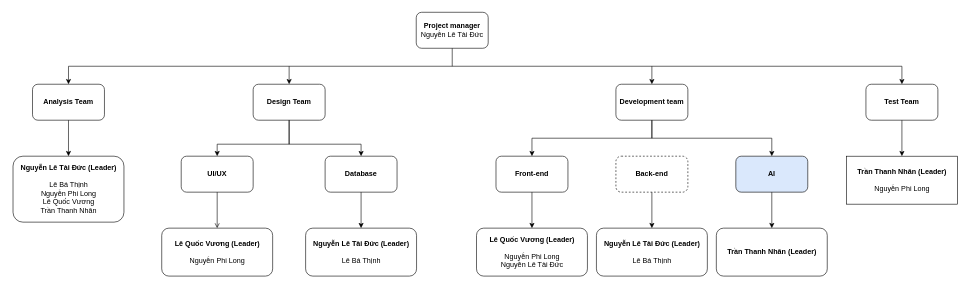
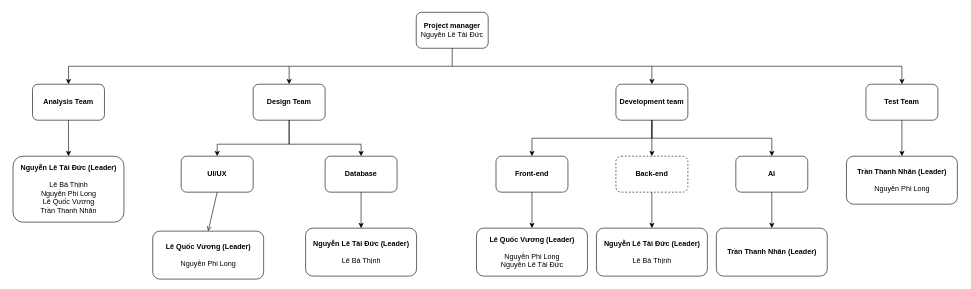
+ <mxCell id="32" value="" style="endArrow=classic;html=1;rounded=0;entryX=0.5;entryY=0;entryDx=0;entryDy=0;exitX=0.5;exitY=1;exitDx=0;exitDy=0;" edge="1" parent="1" source="10" target="12"><mxGeometry width="50" height="50" relative="1" as="geometry"><mxPoint x="1046" y="240" as="sourcePoint" /><mxPoint x="1096" y="190" as="targetPoint" /></mxGeometry></mxCell>
- <mxCell id="13" value="&lt;div&gt;&lt;b&gt;AI&lt;/b&gt;&lt;/div&gt;" style="rounded=1;whiteSpace=wrap;html=1;fillColor=#dae8fc;" vertex="1" parent="1"><mxGeometry x="1226" y="260" width="120" height="60" as="geometry" /></mxCell>
+ <mxCell id="13" value="&lt;div&gt;&lt;b&gt;AI&lt;/b&gt;&lt;/div&gt;" style="rounded=1;whiteSpace=wrap;html=1;" vertex="1" parent="1"><mxGeometry x="1226" y="260" width="120" height="60" as="geometry" /></mxCell>
- <mxCell id="18" value="&lt;div&gt;&lt;b&gt;Trần Thanh Nhân (Leader)&lt;/b&gt;&lt;/div&gt;&lt;div&gt;&lt;b&gt;&lt;br&gt;&lt;/b&gt;&lt;/div&gt;&lt;div&gt;Nguyễn Phi Long&lt;/div&gt;" style="whiteSpace=wrap;html=1;rounded=0;" vertex="1" parent="1"><mxGeometry x="1410.5" y="260" width="185" height="80" as="geometry" /></mxCell>
+ <mxCell id="18" value="&lt;div&gt;&lt;b&gt;Trần Thanh Nhân (Leader)&lt;/b&gt;&lt;/div&gt;&lt;div&gt;&lt;b&gt;&lt;br&gt;&lt;/b&gt;&lt;/div&gt;&lt;div&gt;Nguyễn Phi Long&lt;/div&gt;" style="rounded=1;whiteSpace=wrap;html=1;" vertex="1" parent="1"><mxGeometry x="1410.5" y="260" width="185" height="80" as="geometry" /></mxCell>
- <mxCell id="6" value="&lt;div&gt;&lt;b&gt;Lê Quốc Vương (Leader)&lt;/b&gt;&lt;/div&gt;&lt;div&gt;&lt;br&gt;&lt;/div&gt;&lt;div&gt;Nguyễn Phi Long&lt;/div&gt;" style="rounded=1;whiteSpace=wrap;html=1;" vertex="1" parent="1"><mxGeometry x="268.5" y="380" width="185" height="80" as="geometry" /></mxCell>
+ <mxCell id="6" value="&lt;div&gt;&lt;b&gt;Lê Quốc Vương (Leader)&lt;/b&gt;&lt;/div&gt;&lt;div&gt;&lt;br&gt;&lt;/div&gt;&lt;div&gt;Nguyễn Phi Long&lt;/div&gt;" style="rounded=1;whiteSpace=wrap;html=1;" vertex="1" parent="1"><mxGeometry x="253.5" y="385" width="185" height="80" as="geometry" /></mxCell>
